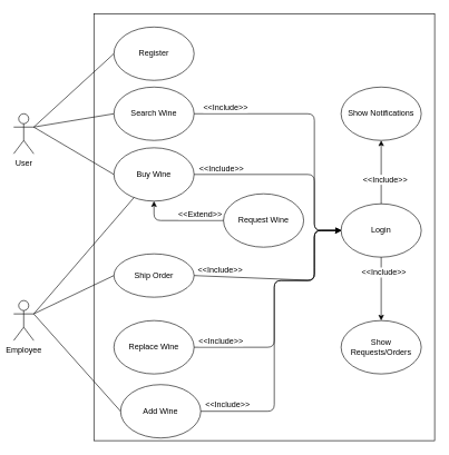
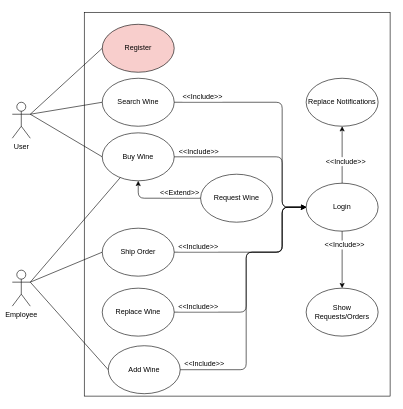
- <mxCell id="8" value="Register" style="ellipse;whiteSpace=wrap;html=1;" vertex="1" parent="1"><mxGeometry x="170" y="40" width="120" height="80" as="geometry" /></mxCell>
+ <mxCell id="8" value="Register" style="ellipse;whiteSpace=wrap;html=1;fillColor=#f8cecc;" vertex="1" parent="1"><mxGeometry x="170" y="40" width="120" height="80" as="geometry" /></mxCell>
- <mxCell id="34" value="Show Notifications" style="ellipse;whiteSpace=wrap;html=1;" vertex="1" parent="1"><mxGeometry x="510" y="130" width="120" height="80" as="geometry" /></mxCell>
+ <mxCell id="34" value="Replace Notifications" style="ellipse;whiteSpace=wrap;html=1;" vertex="1" parent="1"><mxGeometry x="510" y="130" width="120" height="80" as="geometry" /></mxCell>
- <mxCell id="10" value="Ship Order" style="ellipse;whiteSpace=wrap;html=1;" vertex="1" parent="1"><mxGeometry x="170" y="380" width="120" height="65" as="geometry" /></mxCell>
+ <mxCell id="10" value="Ship Order" style="ellipse;whiteSpace=wrap;html=1;" vertex="1" parent="1"><mxGeometry x="170" y="380" width="120" height="80" as="geometry" /></mxCell>
